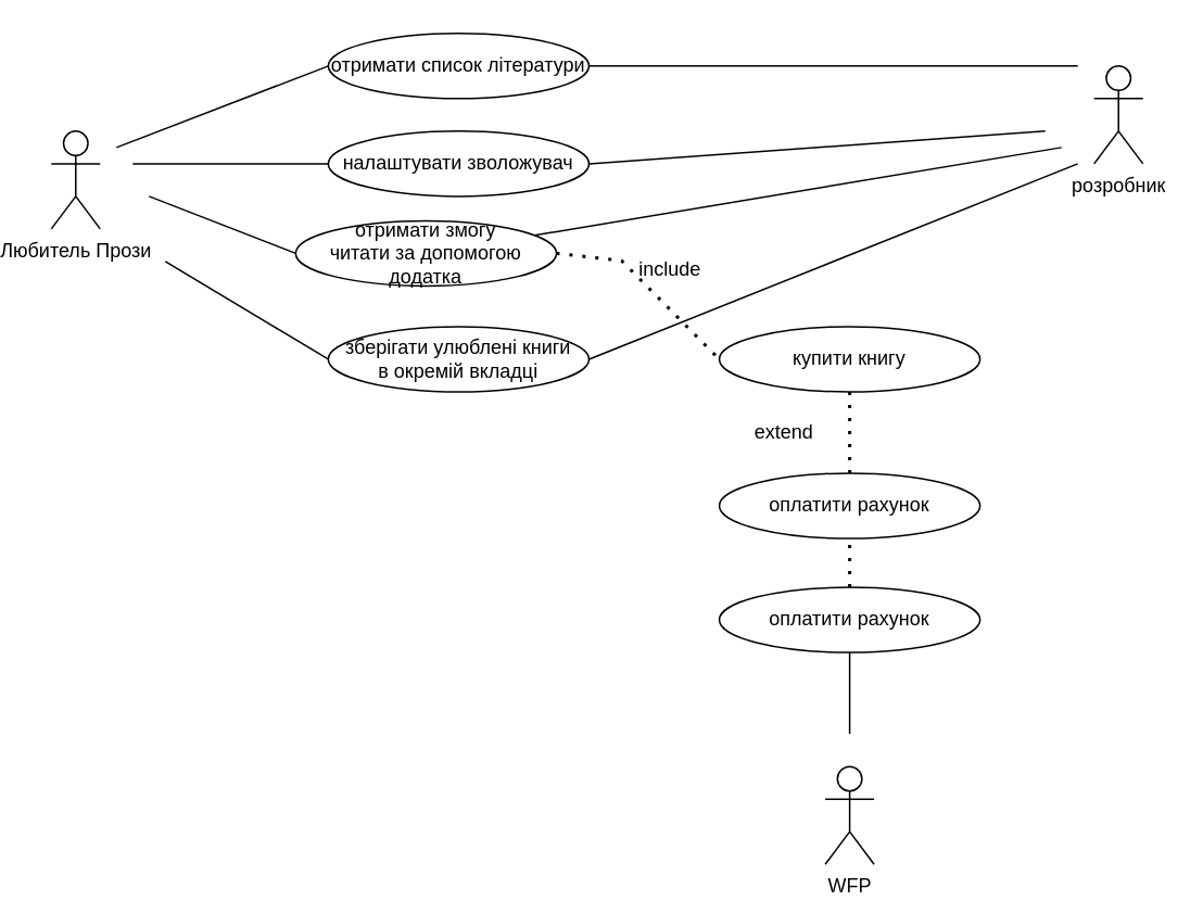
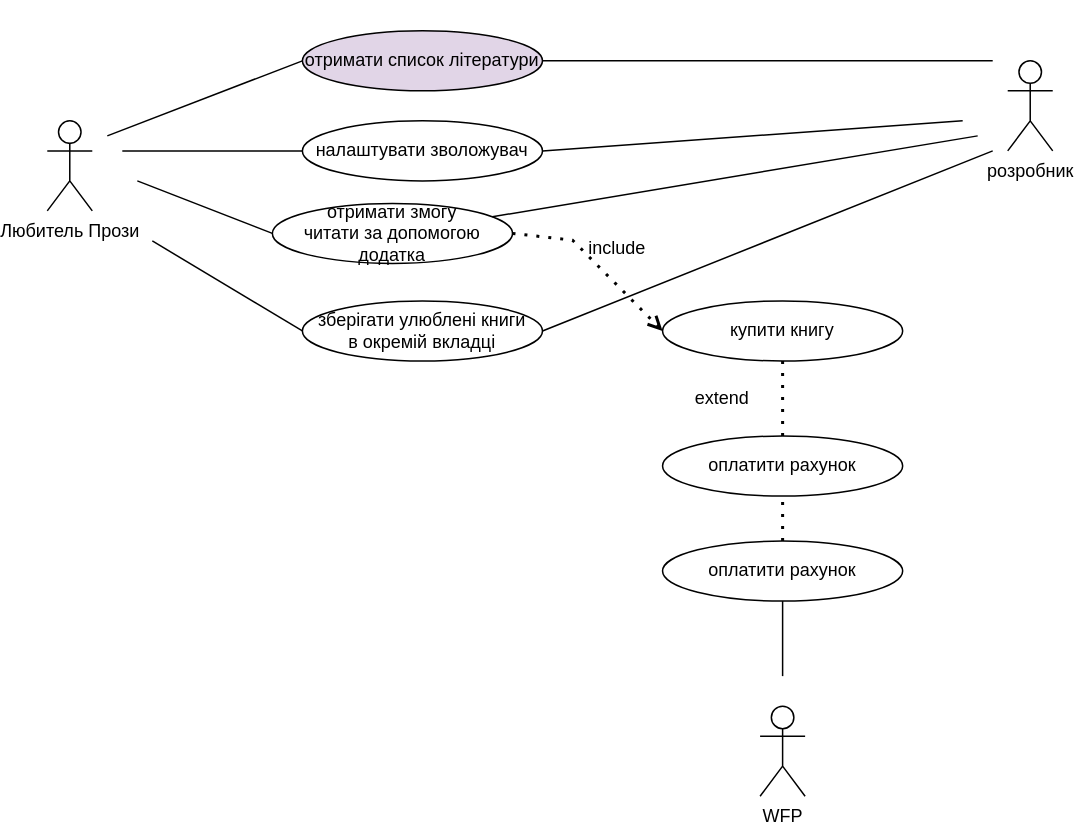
- <mxCell id="3" value="отримати список літератури" style="ellipse;whiteSpace=wrap;html=1;" vertex="1" parent="1"><mxGeometry x="190" y="20" width="160" height="40" as="geometry" /></mxCell>
+ <mxCell id="3" value="отримати список літератури" style="ellipse;whiteSpace=wrap;html=1;fillColor=#e1d5e7;" vertex="1" parent="1"><mxGeometry x="190" y="20" width="160" height="40" as="geometry" /></mxCell>
- <mxCell id="12" value="" style="endArrow=none;dashed=1;html=1;dashPattern=1 3;strokeWidth=2;rounded=0;entryX=0;entryY=0.5;entryDx=0;entryDy=0;exitX=1;exitY=0.5;exitDx=0;exitDy=0;" edge="1" parent="1" source="5" target="11"><mxGeometry width="50" height="50" relative="1" as="geometry"><mxPoint x="350" y="160" as="sourcePoint" /><mxPoint x="420" y="159.5" as="targetPoint" /><Array as="points"><mxPoint x="370" y="159.5" /></Array></mxGeometry></mxCell>
+ <mxCell id="12" value="" style="endArrow=open;dashed=1;html=1;dashPattern=1 3;strokeWidth=2;rounded=0;entryX=0;entryY=0.5;entryDx=0;entryDy=0;exitX=1;exitY=0.5;exitDx=0;exitDy=0;" edge="1" parent="1" source="5" target="11"><mxGeometry width="50" height="50" relative="1" as="geometry"><mxPoint x="350" y="160" as="sourcePoint" /><mxPoint x="420" y="159.5" as="targetPoint" /><Array as="points"><mxPoint x="370" y="159.5" /></Array></mxGeometry></mxCell>
